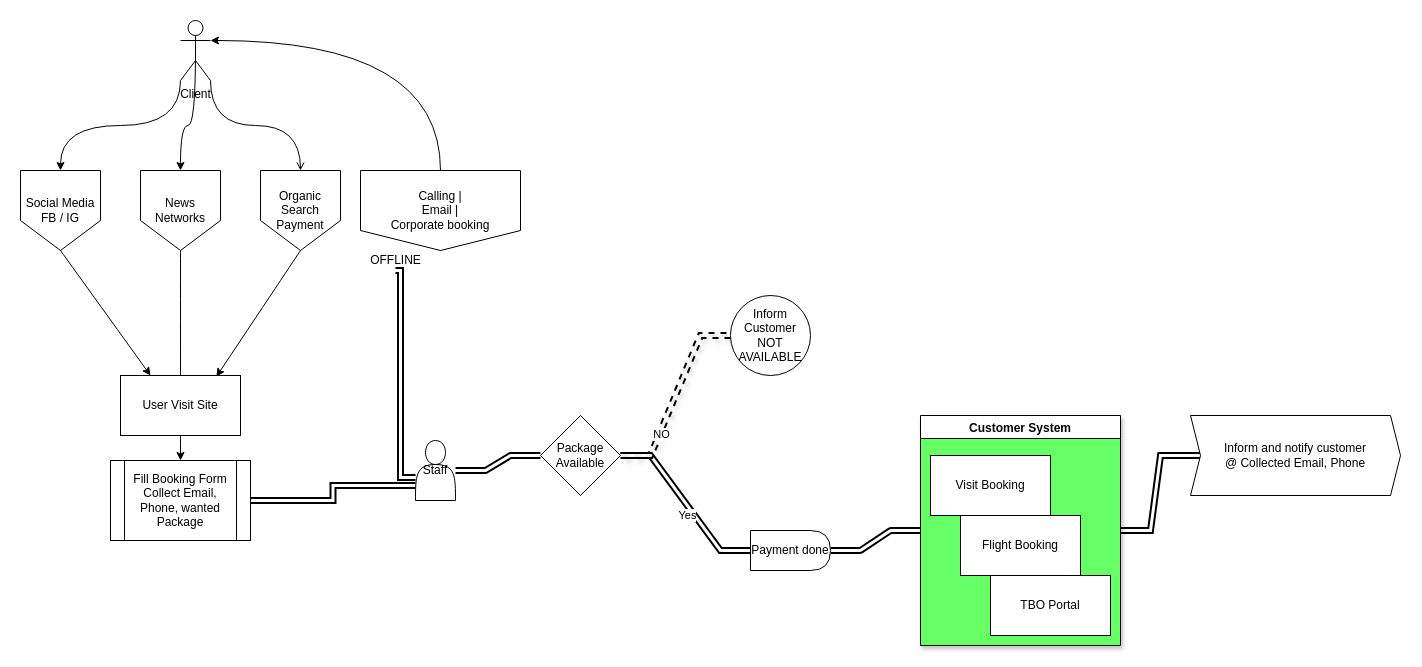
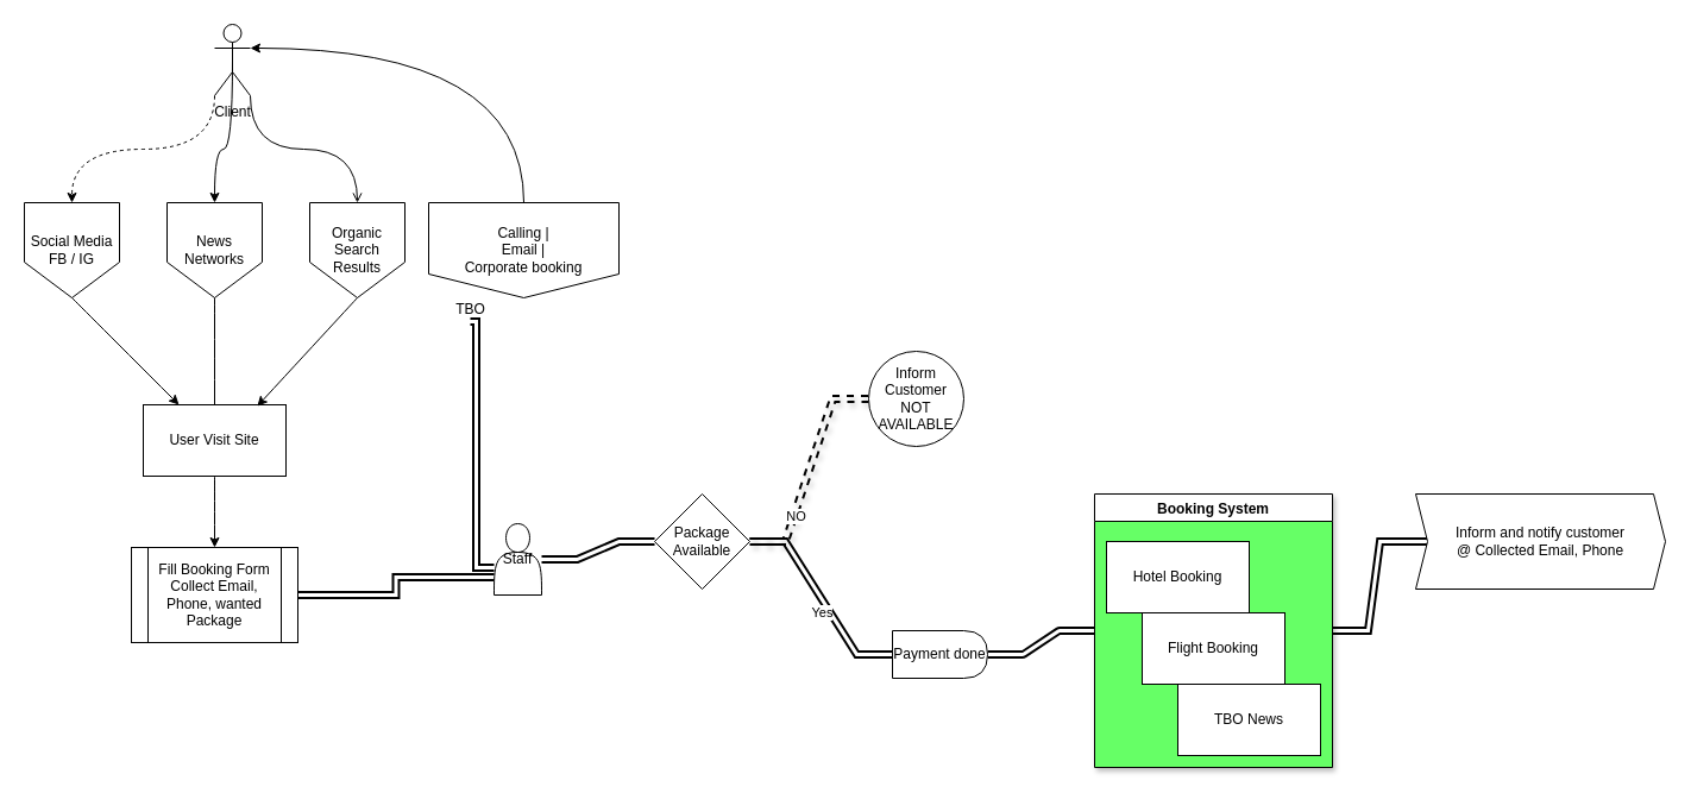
- <mxCell id="28" value="" style="edgeStyle=orthogonalEdgeStyle;rounded=0;orthogonalLoop=1;jettySize=auto;html=1;curved=1;exitX=0;exitY=1;exitDx=0;exitDy=0;exitPerimeter=0;" edge="1" parent="1" source="31" target="4"><mxGeometry relative="1" as="geometry" /></mxCell>
+ <mxCell id="28" value="" style="edgeStyle=orthogonalEdgeStyle;rounded=0;orthogonalLoop=1;jettySize=auto;html=1;curved=1;exitX=0;exitY=1;exitDx=0;exitDy=0;exitPerimeter=0;dashed=1;" edge="1" parent="1" source="31" target="4"><mxGeometry relative="1" as="geometry" /></mxCell>
- <mxCell id="6" value="Organic&lt;br&gt;Search&lt;br&gt;Payment" style="shape=offPageConnector;whiteSpace=wrap;html=1;" vertex="1" parent="1"><mxGeometry x="260" y="170" width="80" height="80" as="geometry" /></mxCell>
+ <mxCell id="6" value="Organic&lt;br&gt;Search&lt;br&gt;Results" style="shape=offPageConnector;whiteSpace=wrap;html=1;" vertex="1" parent="1"><mxGeometry x="260" y="170" width="80" height="80" as="geometry" /></mxCell>
- <mxCell id="32" value="OFFLINE" style="text;html=1;align=center;verticalAlign=middle;resizable=0;points=[];autosize=1;strokeColor=none;fillColor=none;" vertex="1" parent="1"><mxGeometry x="360" y="250" width="70" height="20" as="geometry" /></mxCell>
+ <mxCell id="32" value="TBO" style="text;html=1;align=center;verticalAlign=middle;resizable=0;points=[];autosize=1;strokeColor=none;fillColor=none;" vertex="1" parent="1"><mxGeometry x="360" y="250" width="70" height="20" as="geometry" /></mxCell>
- <mxCell id="3" value="User Visit Site" style="rounded=0;whiteSpace=wrap;html=1;" vertex="1" parent="1"><mxGeometry x="120" y="375" width="120" height="60" as="geometry" /></mxCell>
+ <mxCell id="3" value="User Visit Site" style="rounded=0;whiteSpace=wrap;html=1;" vertex="1" parent="1"><mxGeometry x="120" y="340" width="120" height="60" as="geometry" /></mxCell>
- <mxCell id="18" value="Customer System" style="swimlane;swimlaneFillColor=#66FF66;shadow=1;" vertex="1" parent="1"><mxGeometry x="920" y="415" width="200" height="230" as="geometry"><mxRectangle x="830" y="355" width="130" height="23" as="alternateBounds" /></mxGeometry></mxCell>
+ <mxCell id="18" value="Booking System" style="swimlane;swimlaneFillColor=#66FF66;shadow=1;" vertex="1" parent="1"><mxGeometry x="920" y="415" width="200" height="230" as="geometry"><mxRectangle x="830" y="355" width="130" height="23" as="alternateBounds" /></mxGeometry></mxCell>
- <mxCell id="24" value="Package&lt;br&gt;Available" style="rhombus;whiteSpace=wrap;html=1;" vertex="1" parent="1"><mxGeometry x="540" y="415" width="80" height="80" as="geometry" /></mxCell>
+ <mxCell id="24" value="Package&lt;br&gt;Available" style="rhombus;whiteSpace=wrap;html=1;" vertex="1" parent="1"><mxGeometry x="550" y="415" width="80" height="80" as="geometry" /></mxCell>
- <mxCell id="19" value="Visit Booking" style="whiteSpace=wrap;html=1;" vertex="1" parent="18"><mxGeometry x="10" y="40" width="120" height="60" as="geometry" /></mxCell>
+ <mxCell id="19" value="Hotel Booking" style="whiteSpace=wrap;html=1;" vertex="1" parent="18"><mxGeometry x="10" y="40" width="120" height="60" as="geometry" /></mxCell>
- <mxCell id="21" value="TBO Portal" style="whiteSpace=wrap;html=1;" vertex="1" parent="18"><mxGeometry x="70" y="160" width="120" height="60" as="geometry" /></mxCell>
+ <mxCell id="21" value="TBO News" style="whiteSpace=wrap;html=1;" vertex="1" parent="18"><mxGeometry x="70" y="160" width="120" height="60" as="geometry" /></mxCell>
